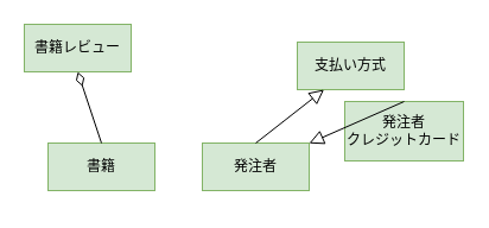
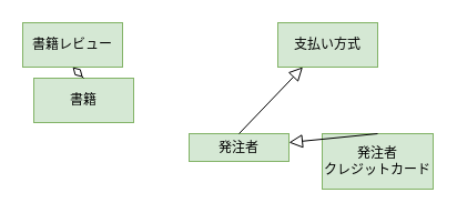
- <mxCell id="6" value="支払い方式" style="rounded=0;whiteSpace=wrap;html=1;fillColor=#d5e8d4;strokeColor=#82b366;" vertex="1" parent="1"><mxGeometry x="250" y="35" width="90" height="40" as="geometry" /></mxCell>
+ <mxCell id="6" value="支払い方式" style="rounded=0;whiteSpace=wrap;html=1;fillColor=#d5e8d4;strokeColor=#82b366;" vertex="1" parent="1"><mxGeometry x="250" y="20" width="90" height="40" as="geometry" /></mxCell>
- <mxCell id="5" value="発注者&lt;br&gt;クレジットカード" style="rounded=0;whiteSpace=wrap;html=1;fillColor=#d5e8d4;strokeColor=#82b366;" vertex="1" parent="1"><mxGeometry x="290" y="85" width="100" height="50" as="geometry" /></mxCell>
+ <mxCell id="5" value="発注者&lt;br&gt;クレジットカード" style="rounded=0;whiteSpace=wrap;html=1;fillColor=#d5e8d4;strokeColor=#82b366;" vertex="1" parent="1"><mxGeometry x="290" y="120" width="100" height="50" as="geometry" /></mxCell>
- <mxCell id="2" value="書籍" style="rounded=0;whiteSpace=wrap;html=1;fillColor=#d5e8d4;strokeColor=#82b366;" vertex="1" parent="1"><mxGeometry x="40" y="120" width="90" height="40" as="geometry" /></mxCell>
+ <mxCell id="2" value="書籍" style="rounded=0;whiteSpace=wrap;html=1;fillColor=#d5e8d4;strokeColor=#82b366;" vertex="1" parent="1"><mxGeometry x="30" y="70" width="90" height="40" as="geometry" /></mxCell>
- <mxCell id="8" value="発注者" style="rounded=0;whiteSpace=wrap;html=1;fillColor=#d5e8d4;strokeColor=#82b366;" vertex="1" parent="1"><mxGeometry x="170" y="120" width="90" height="40" as="geometry" /></mxCell>
+ <mxCell id="8" value="発注者" style="rounded=0;whiteSpace=wrap;html=1;fillColor=#d5e8d4;strokeColor=#82b366;" vertex="1" parent="1"><mxGeometry x="170" y="120" width="90" height="25" as="geometry" /></mxCell>
